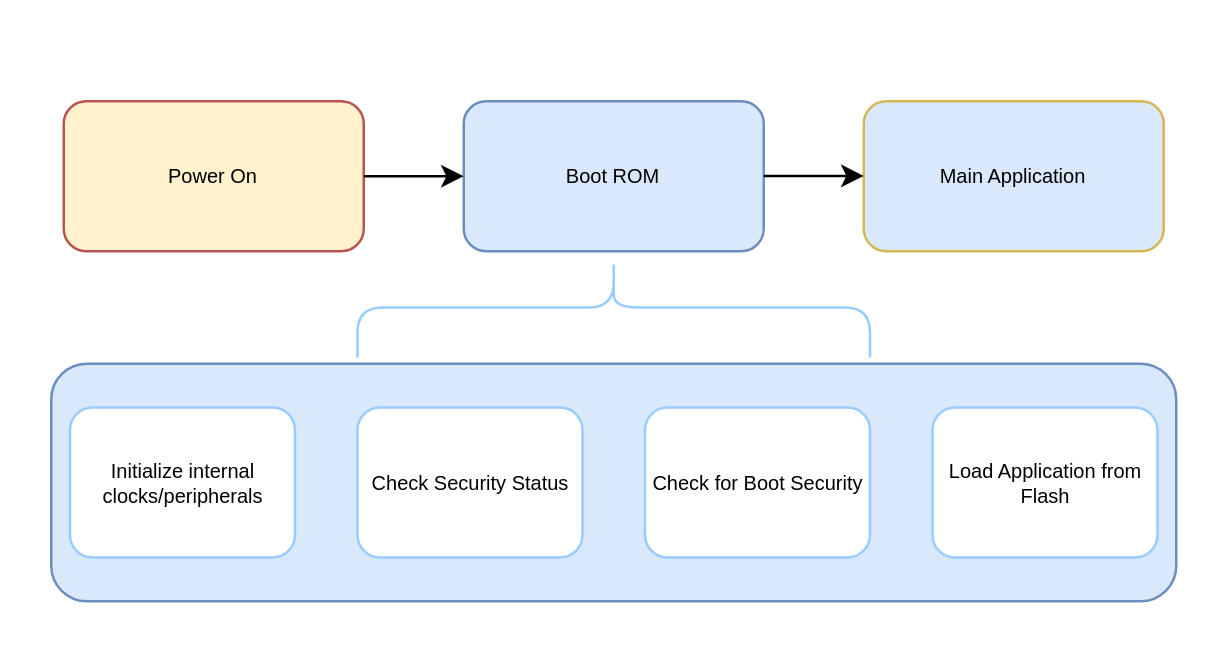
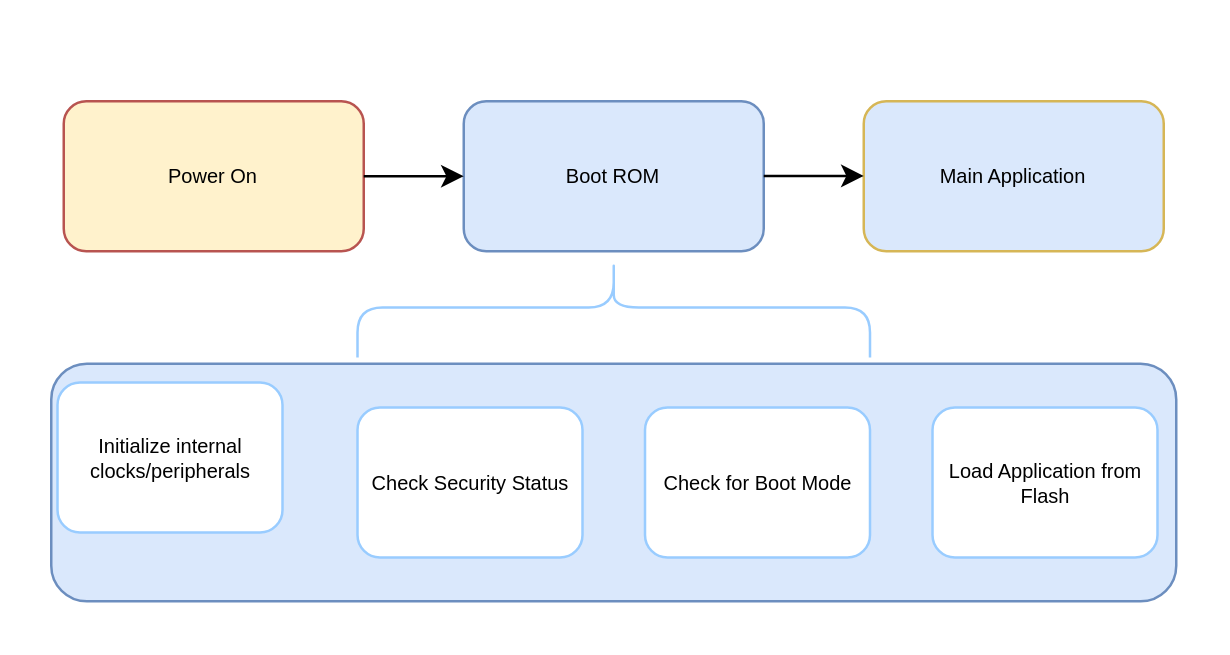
- <mxCell id="8" value="Initialize internal clocks/peripherals" style="rounded=1;whiteSpace=wrap;html=1;fontSize=8;strokeColor=#99CCFF;" vertex="1" parent="1"><mxGeometry x="27.5" y="162.5" width="90" height="60" as="geometry" /></mxCell>
+ <mxCell id="8" value="Initialize internal clocks/peripherals" style="rounded=1;whiteSpace=wrap;html=1;fontSize=8;strokeColor=#99CCFF;" vertex="1" parent="1"><mxGeometry x="22.5" y="152.5" width="90" height="60" as="geometry" /></mxCell>
- <mxCell id="11" value="Check for Boot Security" style="rounded=1;whiteSpace=wrap;html=1;fontSize=8;strokeColor=#99CCFF;" vertex="1" parent="1"><mxGeometry x="257.5" y="162.5" width="90" height="60" as="geometry" /></mxCell>
+ <mxCell id="11" value="Check for Boot Mode" style="rounded=1;whiteSpace=wrap;html=1;fontSize=8;strokeColor=#99CCFF;" vertex="1" parent="1"><mxGeometry x="257.5" y="162.5" width="90" height="60" as="geometry" /></mxCell>
